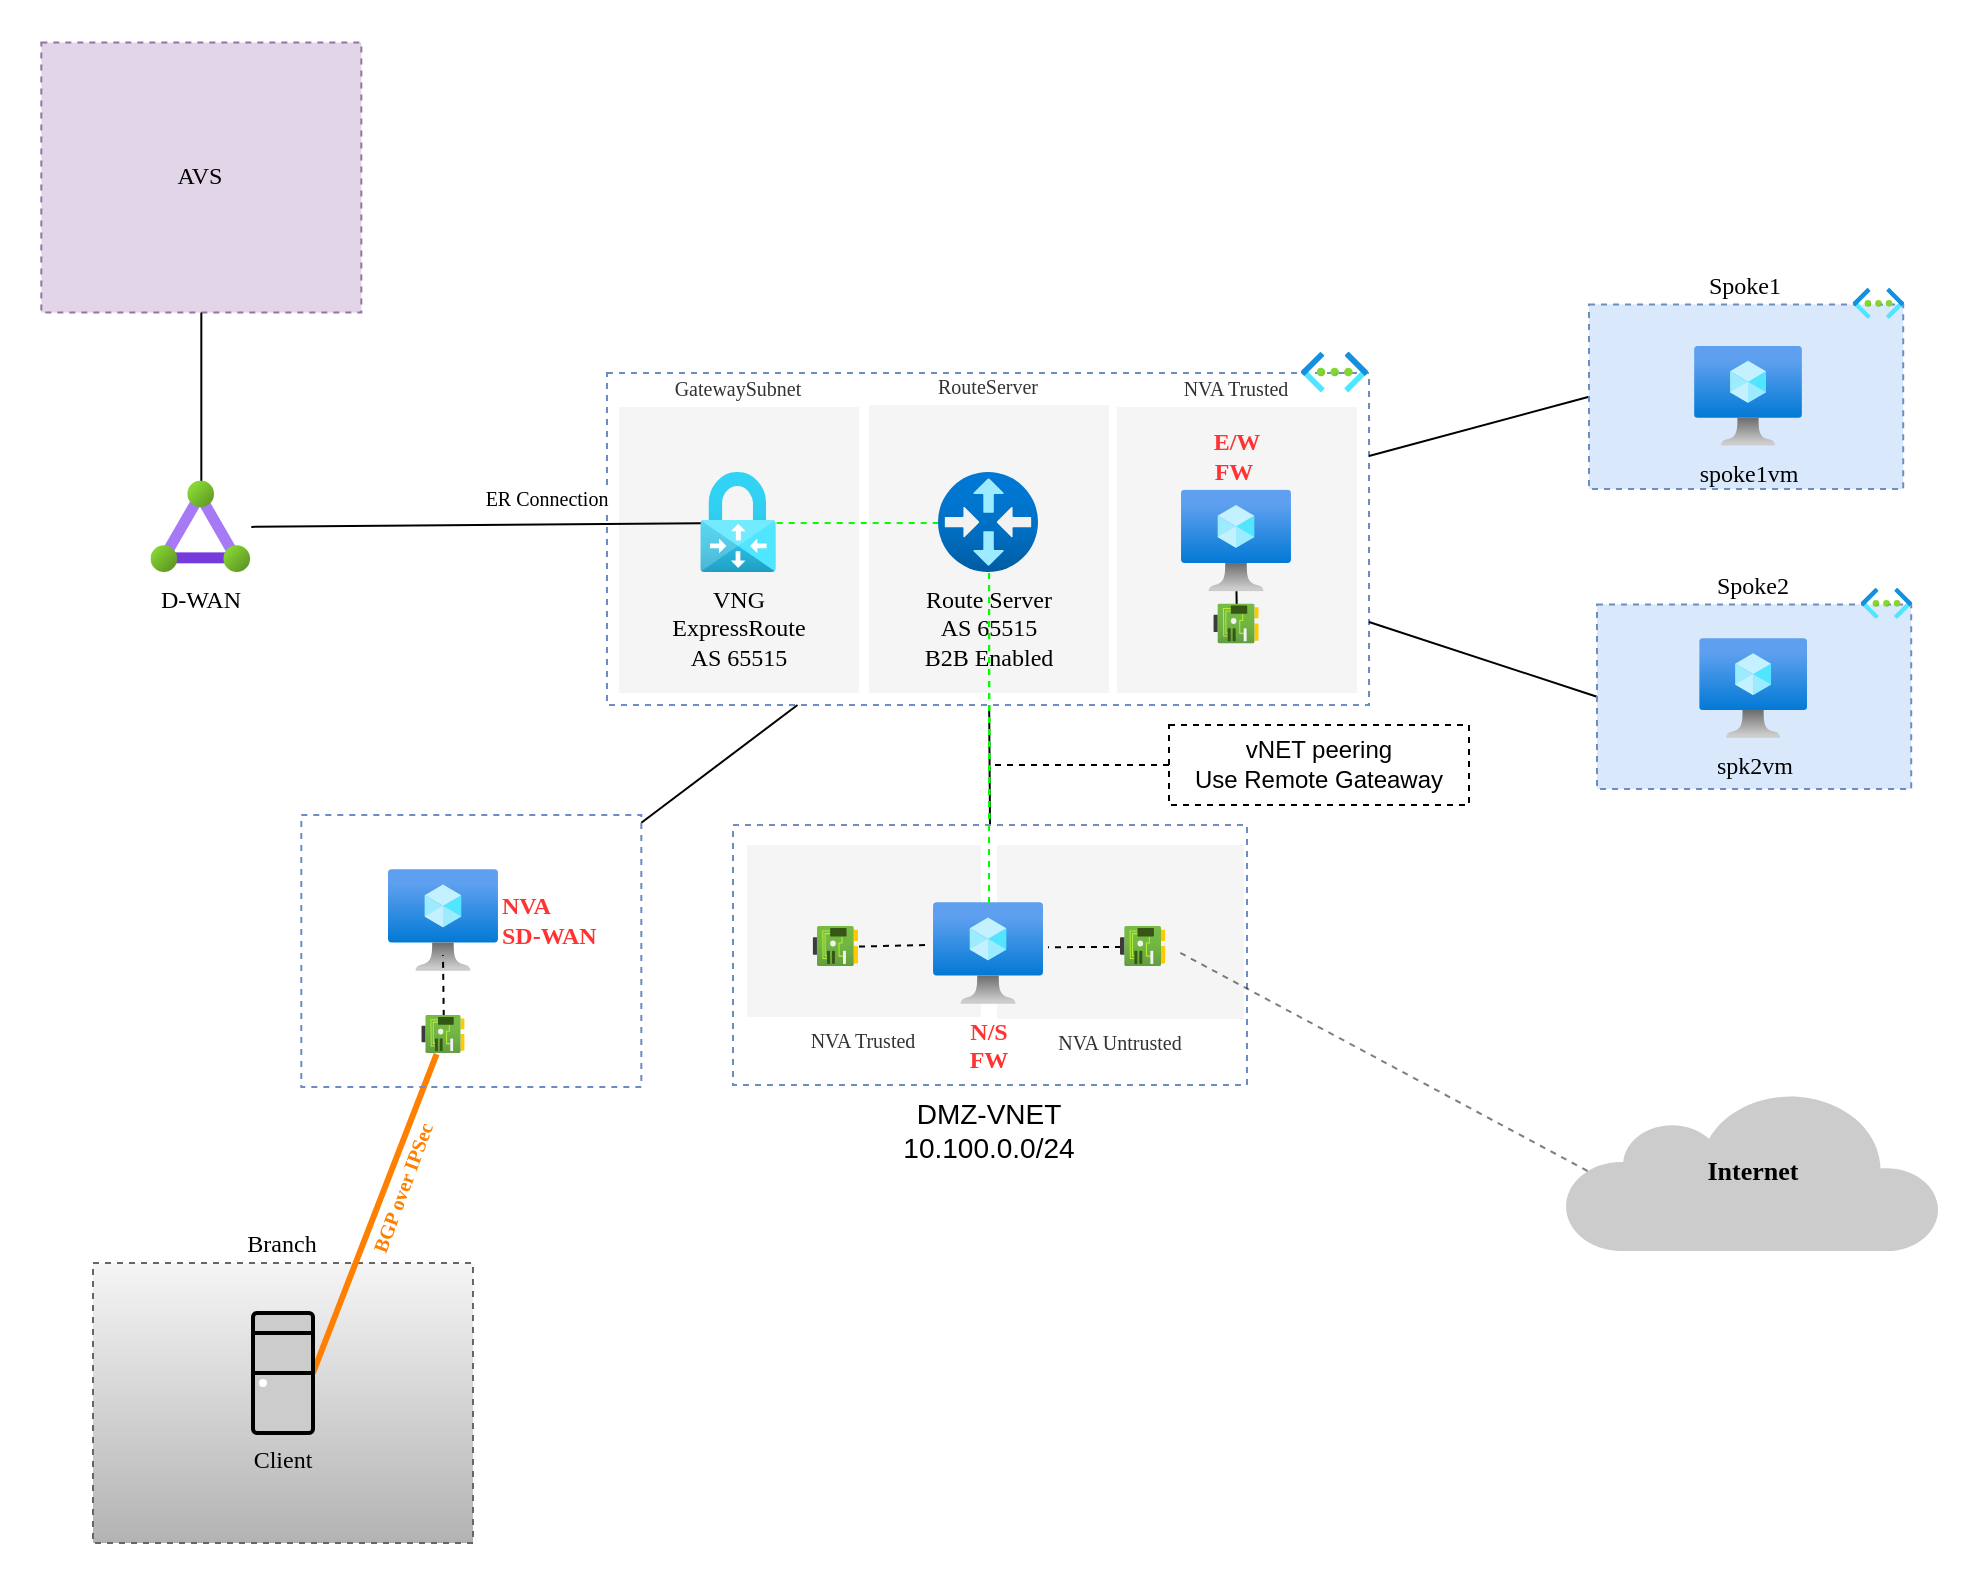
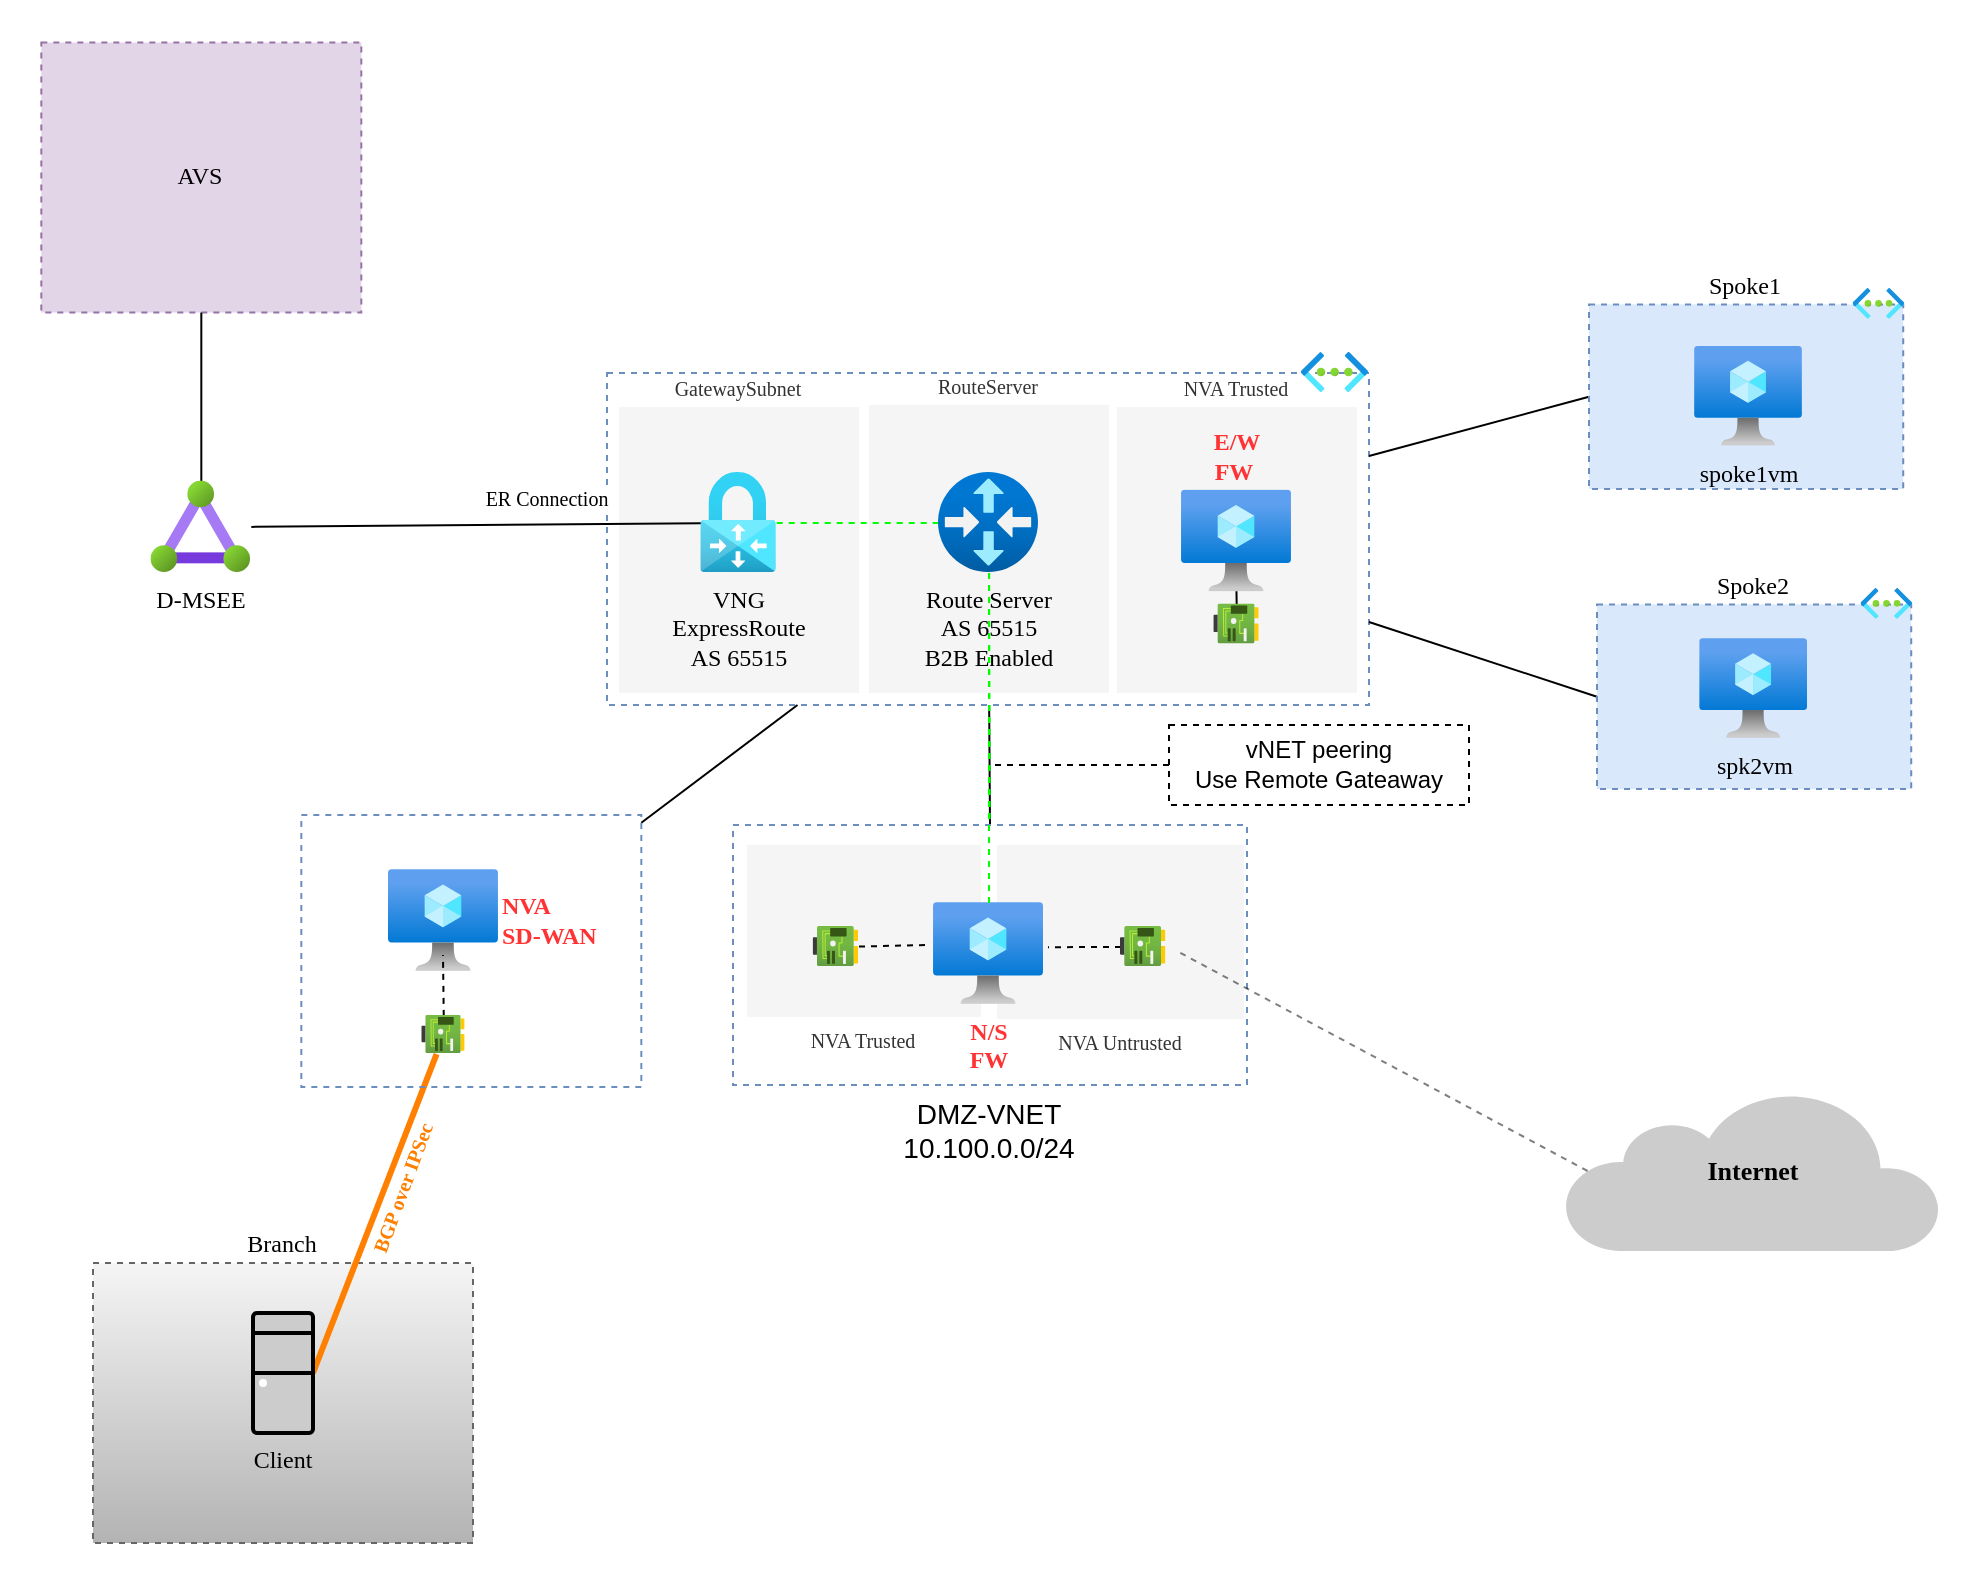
- <mxCell id="31" value="D-WAN" style="aspect=fixed;html=1;points=[];align=center;image;fontSize=12;image=img/lib/azure2/networking/ExpressRoute_Circuits.svg;labelBackgroundColor=none;strokeColor=default;fontFamily=Verdana;fontColor=#000000;fillColor=none;" parent="1" vertex="1"><mxGeometry x="75.16" y="240.28" width="50" height="45.72" as="geometry" /></mxCell>
+ <mxCell id="31" value="D-MSEE" style="aspect=fixed;html=1;points=[];align=center;image;fontSize=12;image=img/lib/azure2/networking/ExpressRoute_Circuits.svg;labelBackgroundColor=none;strokeColor=default;fontFamily=Verdana;fontColor=#000000;fillColor=none;" parent="1" vertex="1"><mxGeometry x="75.16" y="240.28" width="50" height="45.72" as="geometry" /></mxCell>
